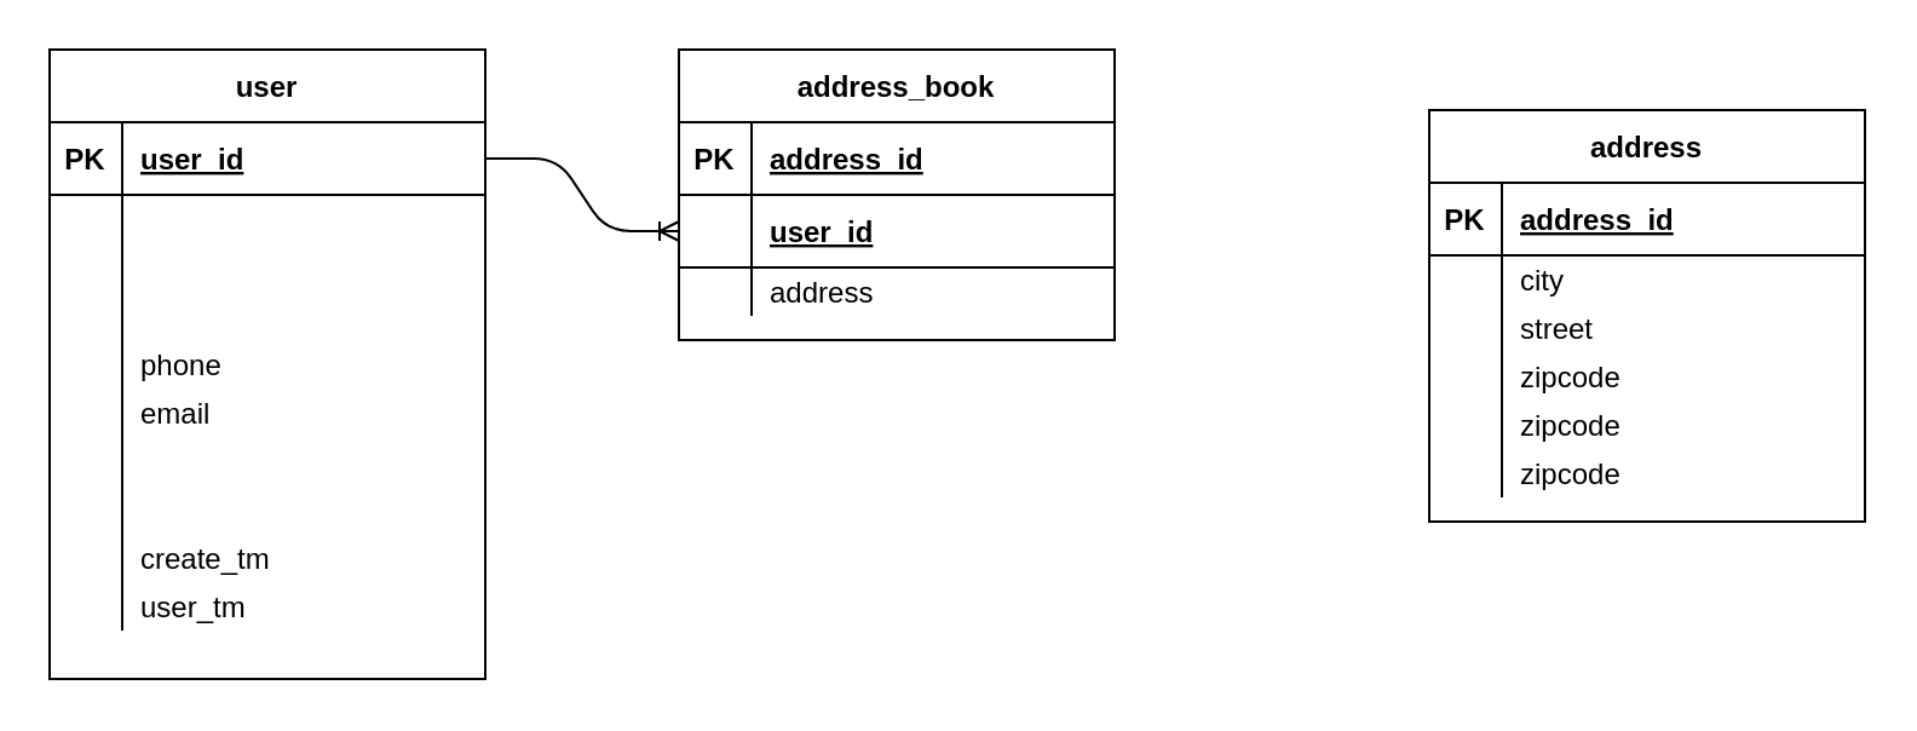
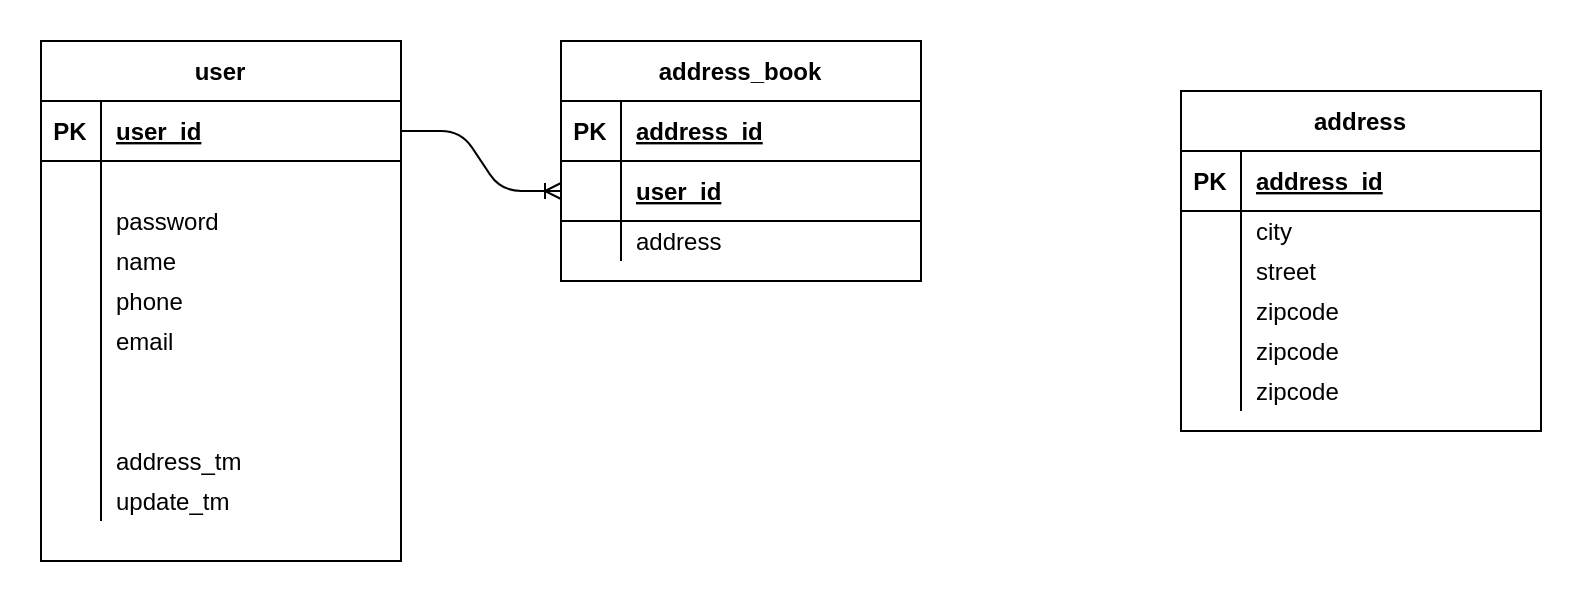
+ <mxCell id="10" value="password" style="shape=partialRectangle;connectable=0;fillColor=none;top=0;left=0;bottom=0;right=0;align=left;spacingLeft=6;overflow=hidden;" parent="8" vertex="1"><mxGeometry x="30" width="150" height="20" as="geometry" /></mxCell>
+ <mxCell id="13" value="name" style="shape=partialRectangle;connectable=0;fillColor=none;top=0;left=0;bottom=0;right=0;align=left;spacingLeft=6;overflow=hidden;" vertex="1" parent="11"><mxGeometry x="30" width="150" height="20" as="geometry" /></mxCell>
- <mxCell id="26" value="create_tm" style="shape=partialRectangle;connectable=0;fillColor=none;top=0;left=0;bottom=0;right=0;align=left;spacingLeft=6;overflow=hidden;" parent="24" vertex="1"><mxGeometry x="30" width="150" height="20" as="geometry" /></mxCell>
+ <mxCell id="26" value="address_tm" style="shape=partialRectangle;connectable=0;fillColor=none;top=0;left=0;bottom=0;right=0;align=left;spacingLeft=6;overflow=hidden;" parent="24" vertex="1"><mxGeometry x="30" width="150" height="20" as="geometry" /></mxCell>
- <mxCell id="29" value="user_tm" style="shape=partialRectangle;connectable=0;fillColor=none;top=0;left=0;bottom=0;right=0;align=left;spacingLeft=6;overflow=hidden;" parent="27" vertex="1"><mxGeometry x="30" width="150" height="20" as="geometry" /></mxCell>
+ <mxCell id="29" value="update_tm" style="shape=partialRectangle;connectable=0;fillColor=none;top=0;left=0;bottom=0;right=0;align=left;spacingLeft=6;overflow=hidden;" parent="27" vertex="1"><mxGeometry x="30" width="150" height="20" as="geometry" /></mxCell>
